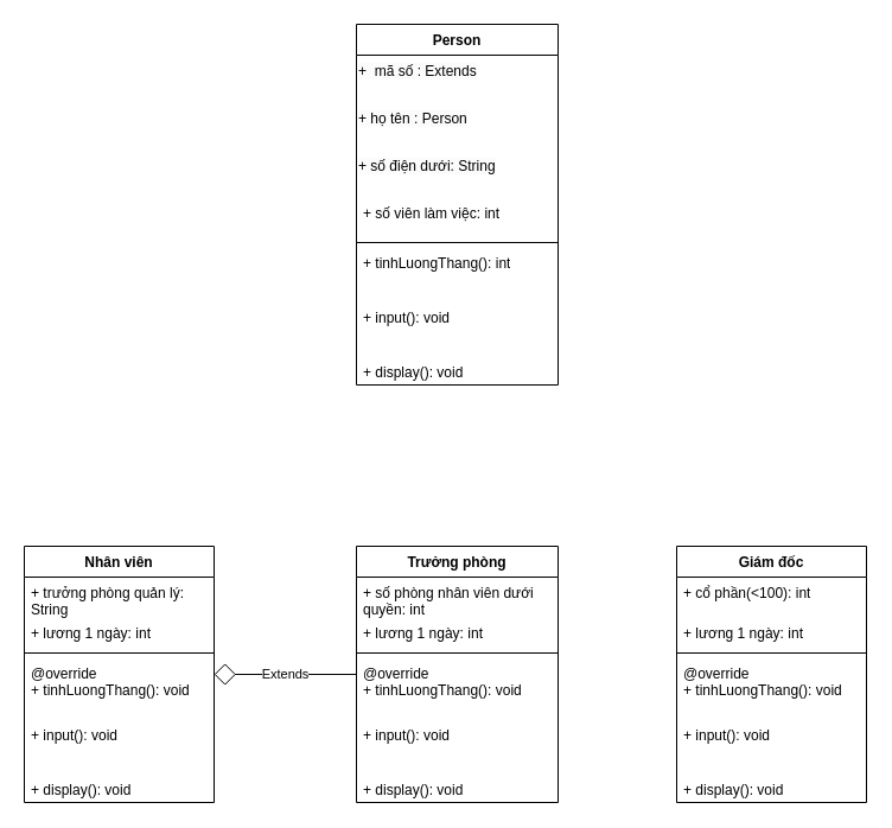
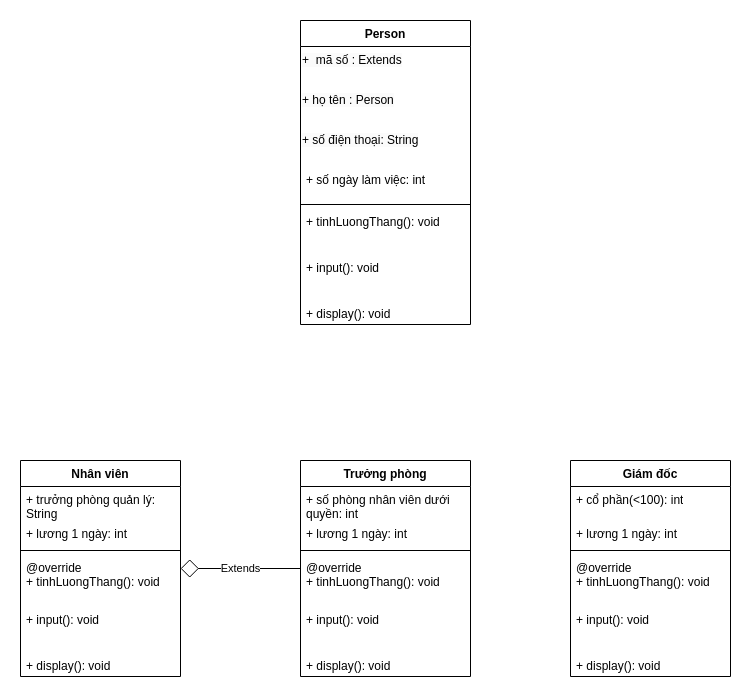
- <mxCell id="26" value="&lt;span style=&quot;color: rgb(0, 0, 0); font-family: Helvetica; font-size: 12px; font-style: normal; font-variant-ligatures: normal; font-variant-caps: normal; font-weight: 400; letter-spacing: normal; orphans: 2; text-align: left; text-indent: 0px; text-transform: none; widows: 2; word-spacing: 0px; -webkit-text-stroke-width: 0px; background-color: rgb(251, 251, 251); text-decoration-thickness: initial; text-decoration-style: initial; text-decoration-color: initial; float: none; display: inline !important;&quot;&gt;+ số điện dưới: String&lt;/span&gt;" style="text;whiteSpace=wrap;html=1;" vertex="1" parent="23"><mxGeometry y="106" width="170" height="40" as="geometry" /></mxCell>
+ <mxCell id="26" value="&lt;span style=&quot;color: rgb(0, 0, 0); font-family: Helvetica; font-size: 12px; font-style: normal; font-variant-ligatures: normal; font-variant-caps: normal; font-weight: 400; letter-spacing: normal; orphans: 2; text-align: left; text-indent: 0px; text-transform: none; widows: 2; word-spacing: 0px; -webkit-text-stroke-width: 0px; background-color: rgb(251, 251, 251); text-decoration-thickness: initial; text-decoration-style: initial; text-decoration-color: initial; float: none; display: inline !important;&quot;&gt;+ số điện thoại: String&lt;/span&gt;" style="text;whiteSpace=wrap;html=1;" vertex="1" parent="23"><mxGeometry y="106" width="170" height="40" as="geometry" /></mxCell>
- <mxCell id="27" value="+ số viên làm việc: int" style="text;strokeColor=none;fillColor=none;align=left;verticalAlign=top;spacingLeft=4;spacingRight=4;overflow=hidden;rotatable=0;points=[[0,0.5],[1,0.5]];portConstraint=eastwest;whiteSpace=wrap;html=1;" vertex="1" parent="23"><mxGeometry y="146" width="170" height="34" as="geometry" /></mxCell>
+ <mxCell id="27" value="+ số ngày làm việc: int" style="text;strokeColor=none;fillColor=none;align=left;verticalAlign=top;spacingLeft=4;spacingRight=4;overflow=hidden;rotatable=0;points=[[0,0.5],[1,0.5]];portConstraint=eastwest;whiteSpace=wrap;html=1;" vertex="1" parent="23"><mxGeometry y="146" width="170" height="34" as="geometry" /></mxCell>
- <mxCell id="29" value="+ tinhLuongThang(): int" style="text;strokeColor=none;fillColor=none;align=left;verticalAlign=top;spacingLeft=4;spacingRight=4;overflow=hidden;rotatable=0;points=[[0,0.5],[1,0.5]];portConstraint=eastwest;whiteSpace=wrap;html=1;" parent="23" vertex="1"><mxGeometry y="188" width="170" height="46" as="geometry" /></mxCell>
+ <mxCell id="29" value="+ tinhLuongThang(): void" style="text;strokeColor=none;fillColor=none;align=left;verticalAlign=top;spacingLeft=4;spacingRight=4;overflow=hidden;rotatable=0;points=[[0,0.5],[1,0.5]];portConstraint=eastwest;whiteSpace=wrap;html=1;" parent="23" vertex="1"><mxGeometry y="188" width="170" height="46" as="geometry" /></mxCell>
